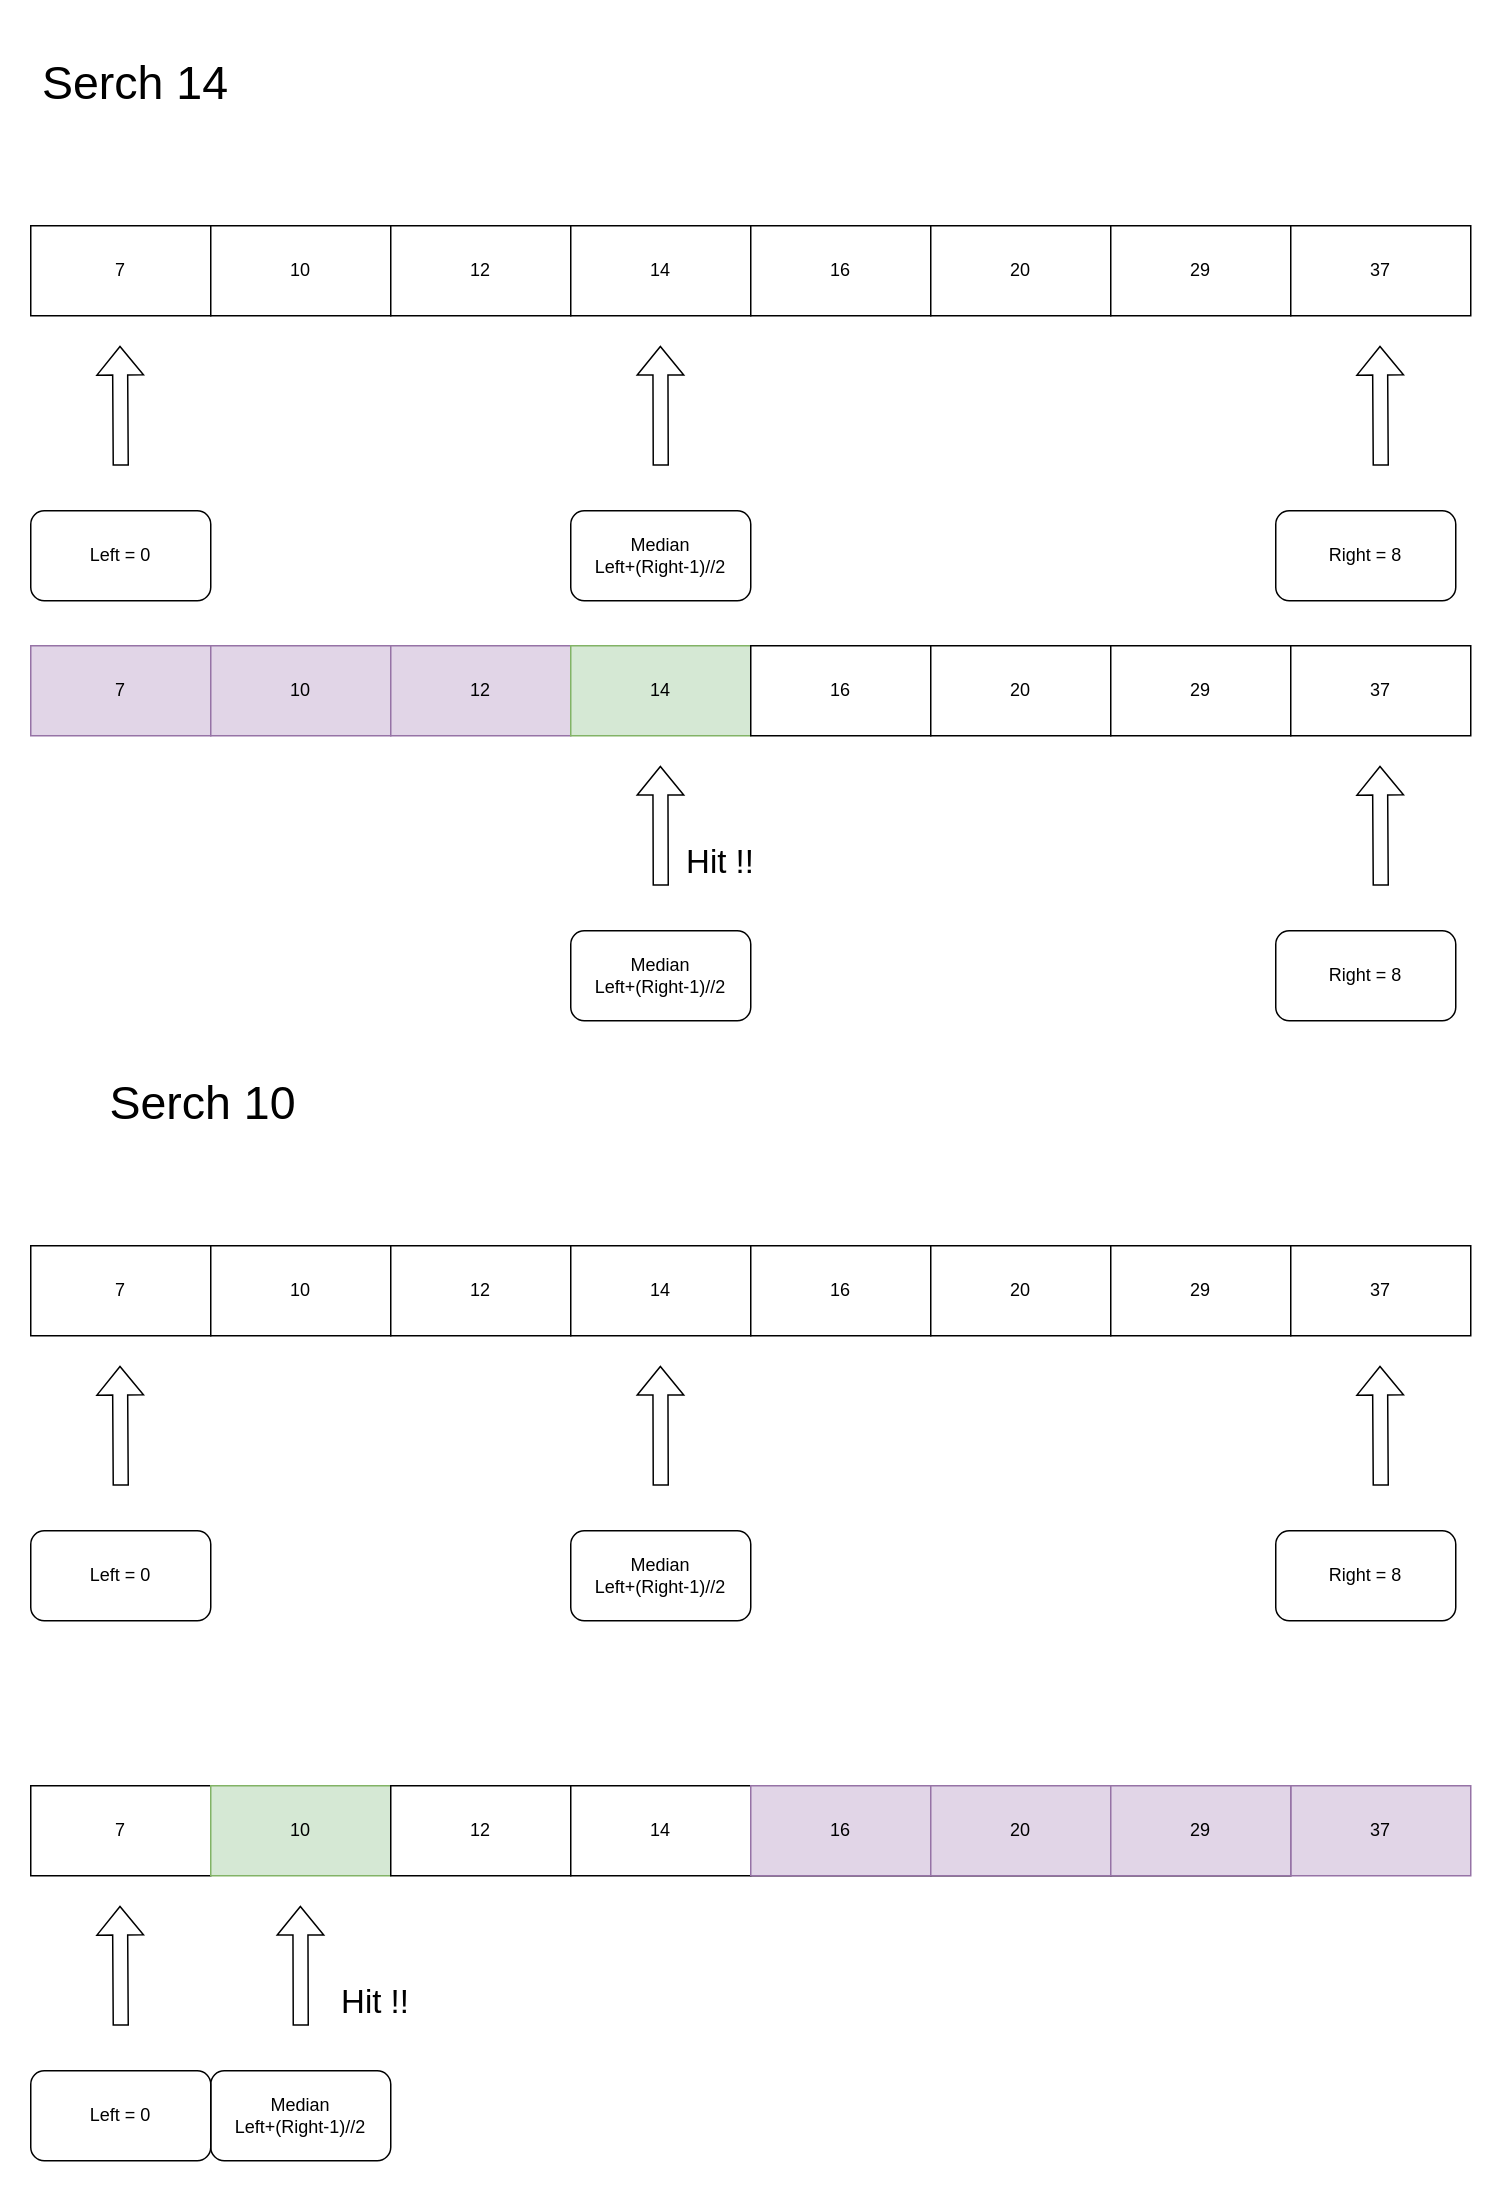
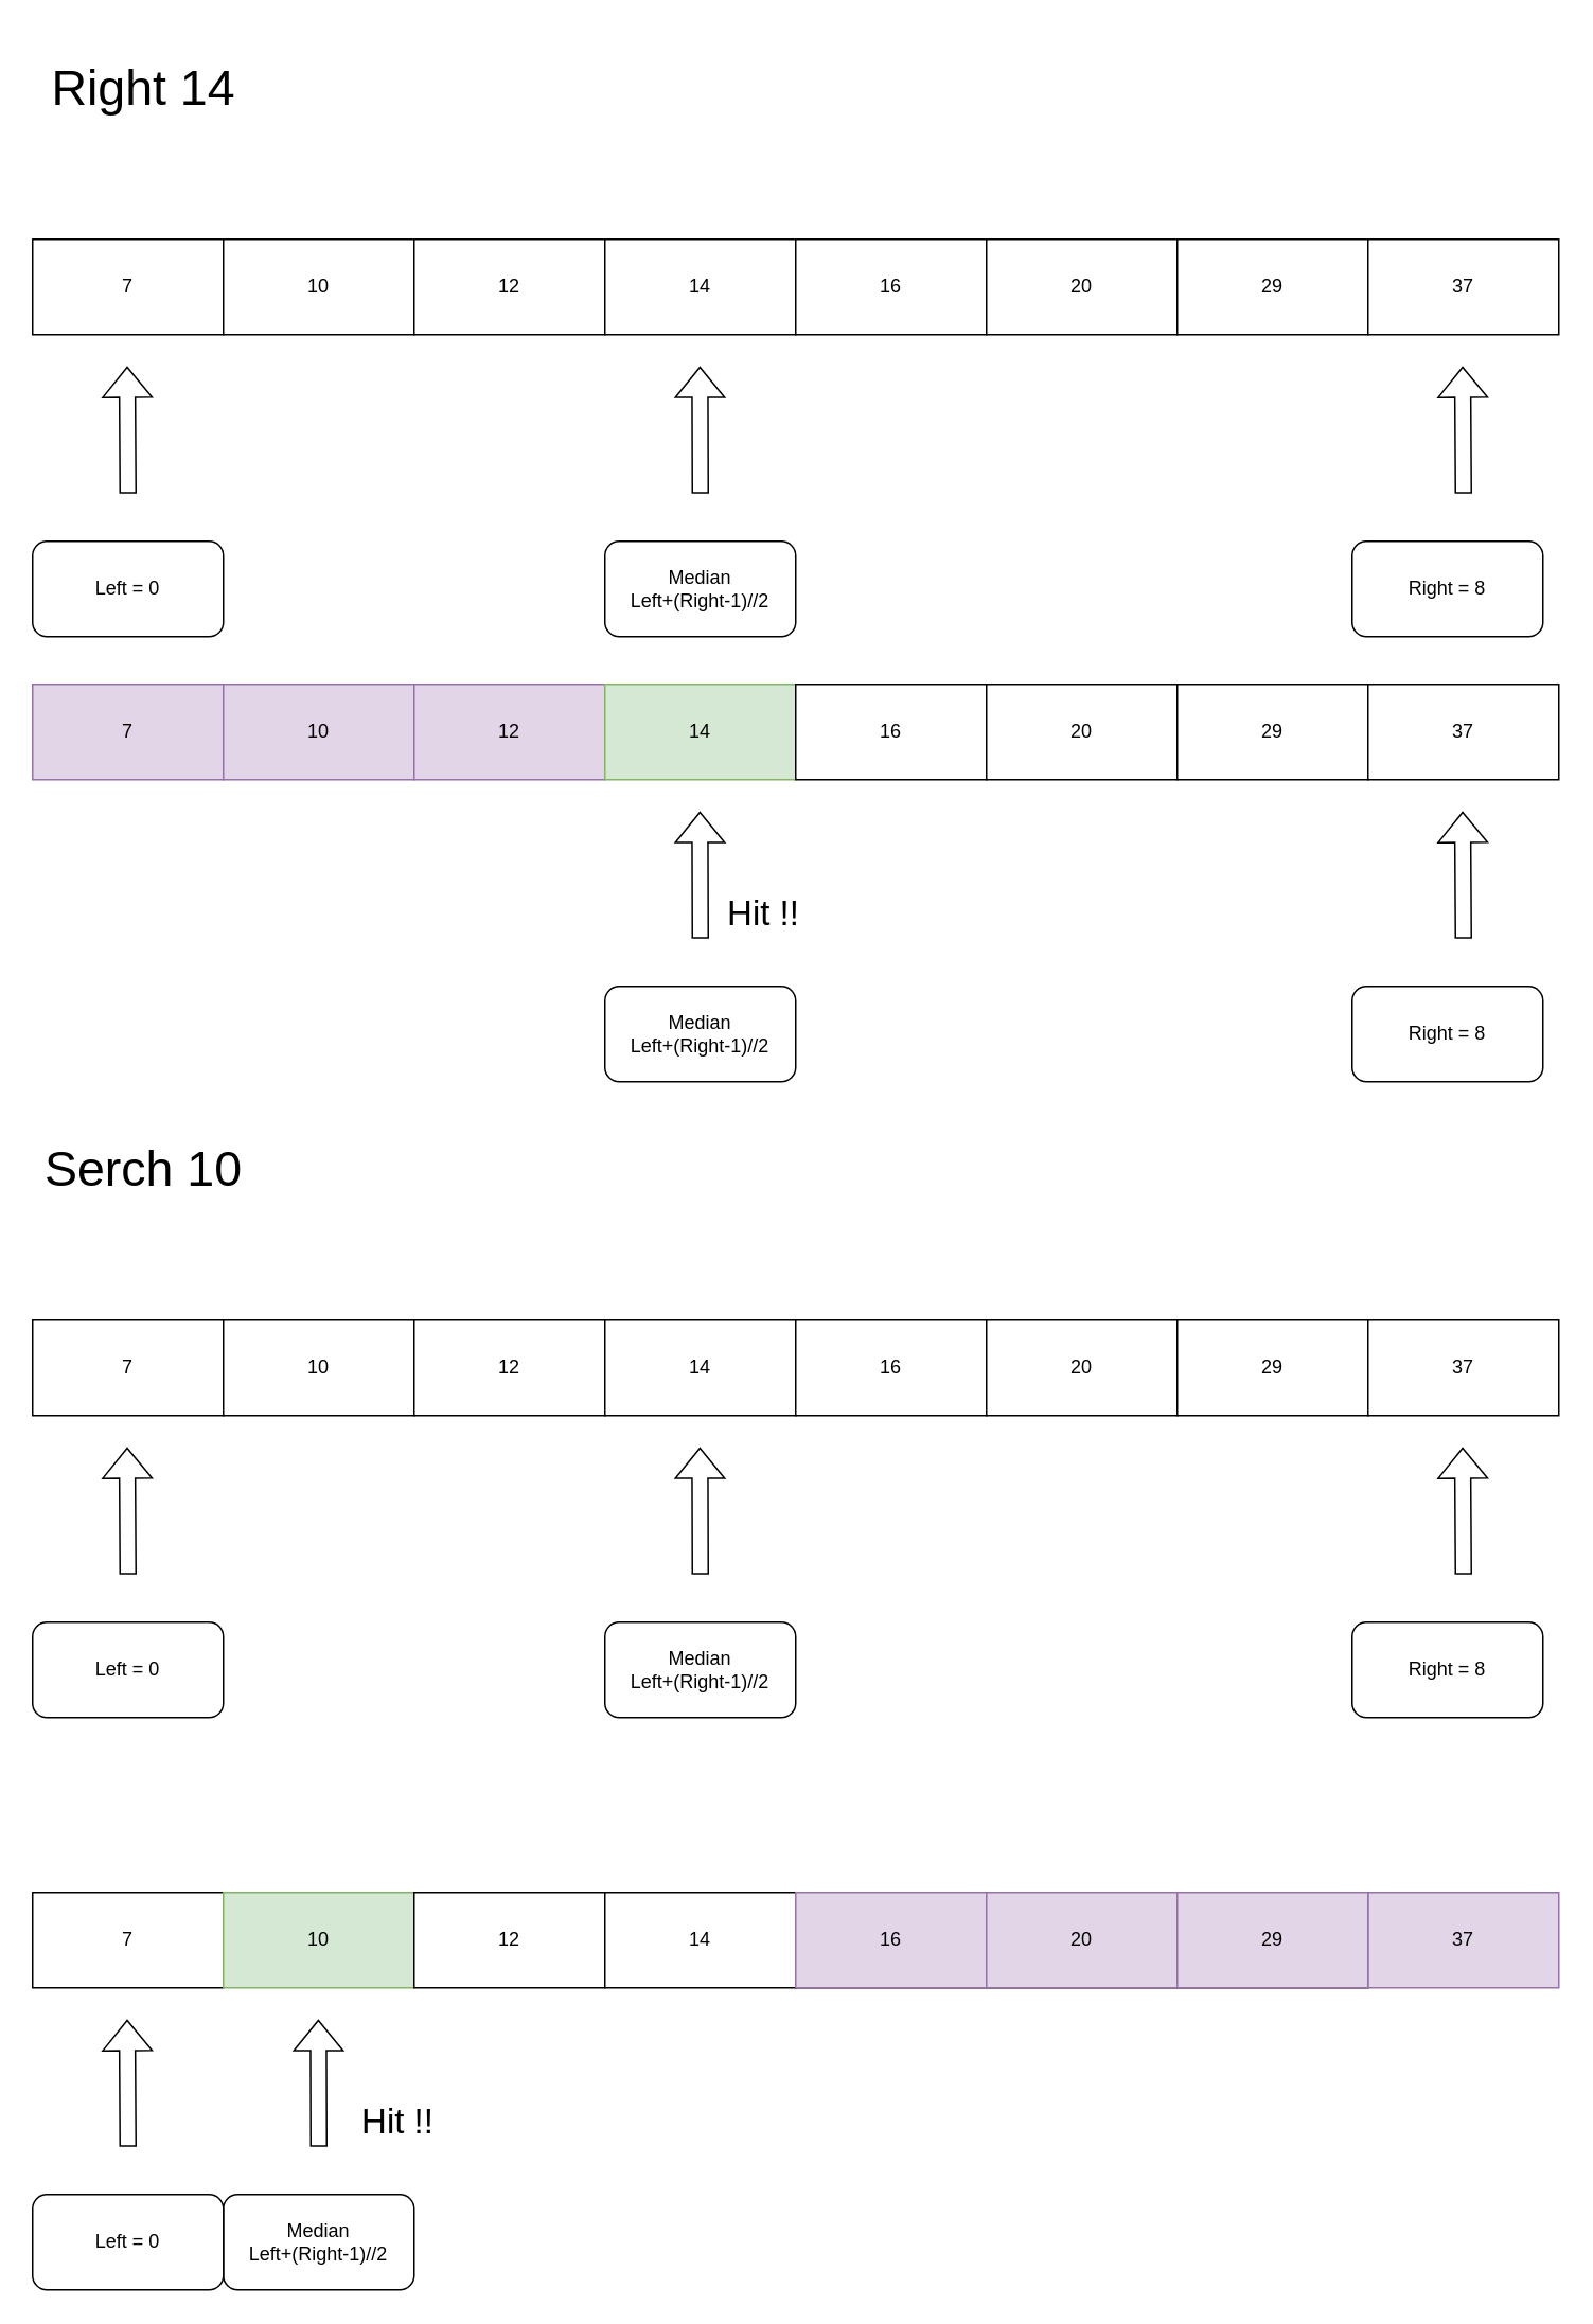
- <mxCell id="16" value="&lt;font style=&quot;font-size: 31px;&quot;&gt;Serch 14&lt;/font&gt;" style="text;html=1;strokeColor=none;fillColor=none;align=center;verticalAlign=middle;whiteSpace=wrap;rounded=0;" vertex="1" parent="1"><mxGeometry x="20" y="20" width="140" height="70" as="geometry" /></mxCell>
+ <mxCell id="16" value="&lt;font style=&quot;font-size: 31px;&quot;&gt;Right 14&lt;/font&gt;" style="text;html=1;strokeColor=none;fillColor=none;align=center;verticalAlign=middle;whiteSpace=wrap;rounded=0;" vertex="1" parent="1"><mxGeometry x="20" y="20" width="140" height="70" as="geometry" /></mxCell>
- <mxCell id="30" value="&lt;font style=&quot;font-size: 31px;&quot;&gt;Serch 10&lt;/font&gt;" style="text;html=1;strokeColor=none;fillColor=none;align=center;verticalAlign=middle;whiteSpace=wrap;rounded=0;" vertex="1" parent="1"><mxGeometry x="65" y="700" width="140" height="70" as="geometry" /></mxCell>
+ <mxCell id="30" value="&lt;font style=&quot;font-size: 31px;&quot;&gt;Serch 10&lt;/font&gt;" style="text;html=1;strokeColor=none;fillColor=none;align=center;verticalAlign=middle;whiteSpace=wrap;rounded=0;" vertex="1" parent="1"><mxGeometry x="20" y="700" width="140" height="70" as="geometry" /></mxCell>
